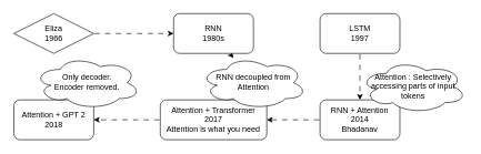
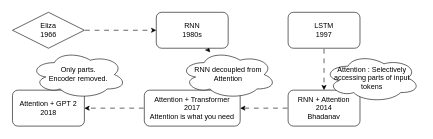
- <mxCell id="14" value="Only decoder.&lt;div&gt;Encoder removed.&lt;/div&gt;" style="ellipse;shape=cloud;whiteSpace=wrap;html=1;" vertex="1" parent="1"><mxGeometry x="50" y="84" width="160" height="80" as="geometry" /></mxCell>
+ <mxCell id="14" value="Only parts.&lt;div&gt;Encoder removed.&lt;/div&gt;" style="ellipse;shape=cloud;whiteSpace=wrap;html=1;" vertex="1" parent="1"><mxGeometry x="50" y="84" width="160" height="80" as="geometry" /></mxCell>
